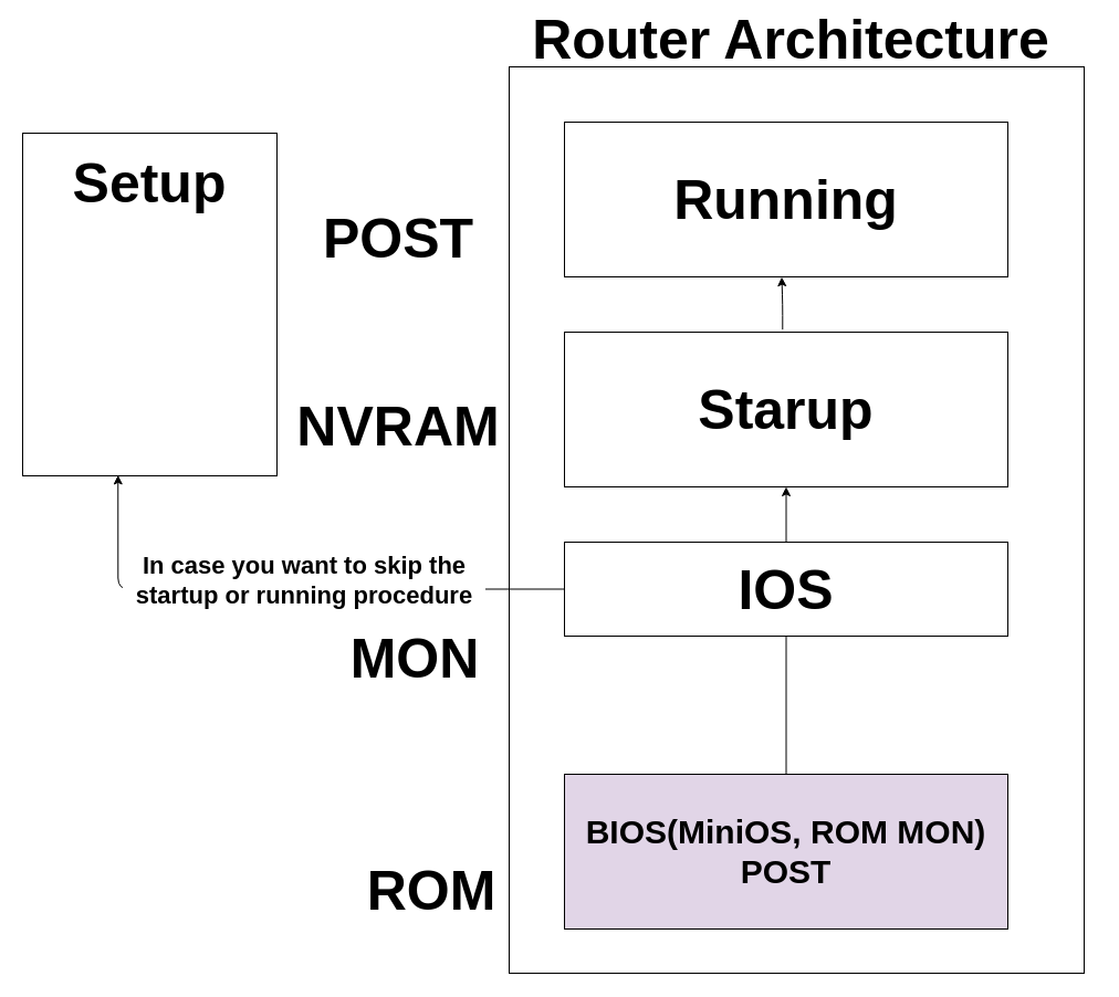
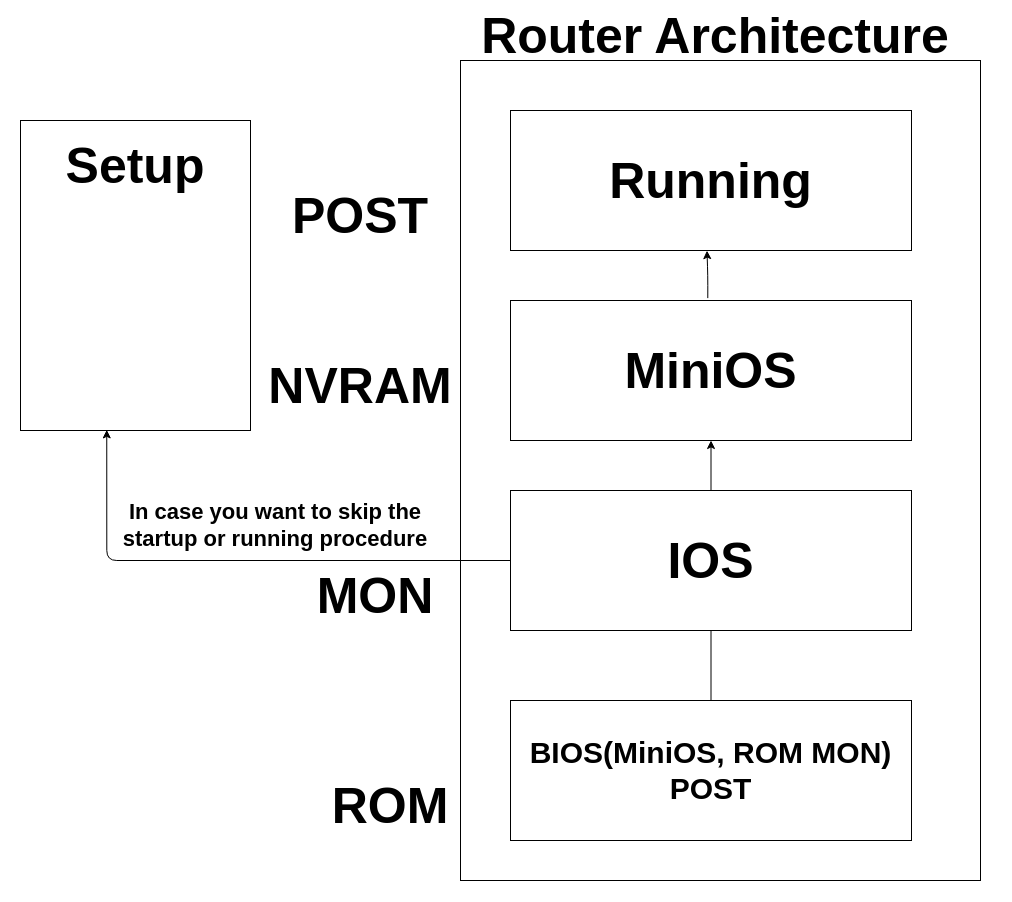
- <mxCell id="8" value="Starup" style="whiteSpace=wrap;html=1;fontSize=50;fontStyle=1" parent="1" vertex="1"><mxGeometry x="510" y="300" width="401" height="140" as="geometry" /></mxCell>
+ <mxCell id="8" value="MiniOS" style="whiteSpace=wrap;html=1;fontSize=50;fontStyle=1" parent="1" vertex="1"><mxGeometry x="510" y="300" width="401" height="140" as="geometry" /></mxCell>
- <mxCell id="11" value="IOS" style="whiteSpace=wrap;html=1;fontSize=50;fontStyle=1" parent="1" vertex="1"><mxGeometry x="510" y="490" width="401" height="85" as="geometry" /></mxCell>
+ <mxCell id="11" value="IOS" style="whiteSpace=wrap;html=1;fontSize=50;fontStyle=1" parent="1" vertex="1"><mxGeometry x="510" y="490" width="401" height="140" as="geometry" /></mxCell>
- <mxCell id="13" value="BIOS(MiniOS, ROM MON)&lt;br style=&quot;font-size: 30px;&quot;&gt;POST" style="whiteSpace=wrap;html=1;fontSize=30;fontStyle=1;fillColor=#e1d5e7;" parent="1" vertex="1"><mxGeometry x="510" y="700" width="401" height="140" as="geometry" /></mxCell>
+ <mxCell id="13" value="BIOS(MiniOS, ROM MON)&lt;br style=&quot;font-size: 30px;&quot;&gt;POST" style="whiteSpace=wrap;html=1;fontSize=30;fontStyle=1" parent="1" vertex="1"><mxGeometry x="510" y="700" width="401" height="140" as="geometry" /></mxCell>
